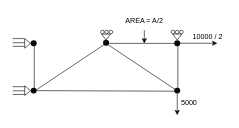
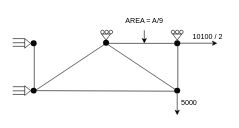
- <mxCell id="32" value="AREA = A/2" style="text;html=1;align=center;verticalAlign=middle;whiteSpace=wrap;rounded=0;" vertex="1" parent="1"><mxGeometry x="195" y="20" width="90" height="30" as="geometry" /></mxCell>
+ <mxCell id="32" value="AREA = A/9" style="text;html=1;align=center;verticalAlign=middle;whiteSpace=wrap;rounded=0;" vertex="1" parent="1"><mxGeometry x="195" y="20" width="90" height="30" as="geometry" /></mxCell>
- <mxCell id="34" value="10000 / 2" style="text;html=1;align=center;verticalAlign=middle;whiteSpace=wrap;rounded=0;" vertex="1" parent="1"><mxGeometry x="316" y="46" width="60" height="30" as="geometry" /></mxCell>
+ <mxCell id="34" value="10100 / 2" style="text;html=1;align=center;verticalAlign=middle;whiteSpace=wrap;rounded=0;" vertex="1" parent="1"><mxGeometry x="316" y="46" width="60" height="30" as="geometry" /></mxCell>
